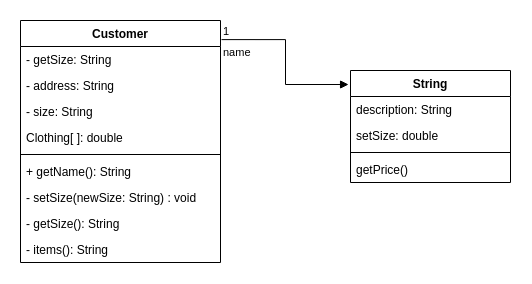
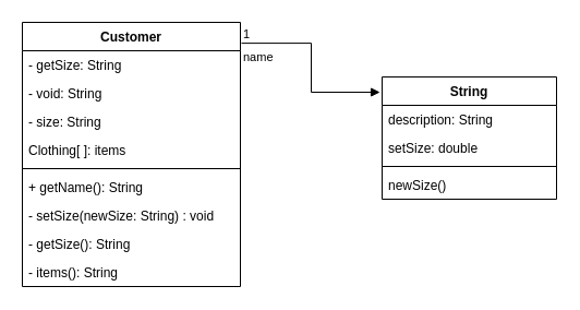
- <mxCell id="4" value="- address: String" style="text;strokeColor=none;fillColor=none;align=left;verticalAlign=top;spacingLeft=4;spacingRight=4;overflow=hidden;rotatable=0;points=[[0,0.5],[1,0.5]];portConstraint=eastwest;" vertex="1" parent="2"><mxGeometry y="52" width="200" height="26" as="geometry" /></mxCell>
+ <mxCell id="4" value="- void: String" style="text;strokeColor=none;fillColor=none;align=left;verticalAlign=top;spacingLeft=4;spacingRight=4;overflow=hidden;rotatable=0;points=[[0,0.5],[1,0.5]];portConstraint=eastwest;" vertex="1" parent="2"><mxGeometry y="52" width="200" height="26" as="geometry" /></mxCell>
- <mxCell id="6" value="Clothing[ ]: double" style="text;strokeColor=none;fillColor=none;align=left;verticalAlign=top;spacingLeft=4;spacingRight=4;overflow=hidden;rotatable=0;points=[[0,0.5],[1,0.5]];portConstraint=eastwest;" vertex="1" parent="2"><mxGeometry y="104" width="200" height="26" as="geometry" /></mxCell>
+ <mxCell id="6" value="Clothing[ ]: items" style="text;strokeColor=none;fillColor=none;align=left;verticalAlign=top;spacingLeft=4;spacingRight=4;overflow=hidden;rotatable=0;points=[[0,0.5],[1,0.5]];portConstraint=eastwest;" vertex="1" parent="2"><mxGeometry y="104" width="200" height="26" as="geometry" /></mxCell>
- <mxCell id="16" value="getPrice()" style="text;strokeColor=none;fillColor=none;align=left;verticalAlign=top;spacingLeft=4;spacingRight=4;overflow=hidden;rotatable=0;points=[[0,0.5],[1,0.5]];portConstraint=eastwest;" vertex="1" parent="12"><mxGeometry y="86" width="160" height="26" as="geometry" /></mxCell>
+ <mxCell id="16" value="newSize()" style="text;strokeColor=none;fillColor=none;align=left;verticalAlign=top;spacingLeft=4;spacingRight=4;overflow=hidden;rotatable=0;points=[[0,0.5],[1,0.5]];portConstraint=eastwest;" vertex="1" parent="12"><mxGeometry y="86" width="160" height="26" as="geometry" /></mxCell>
